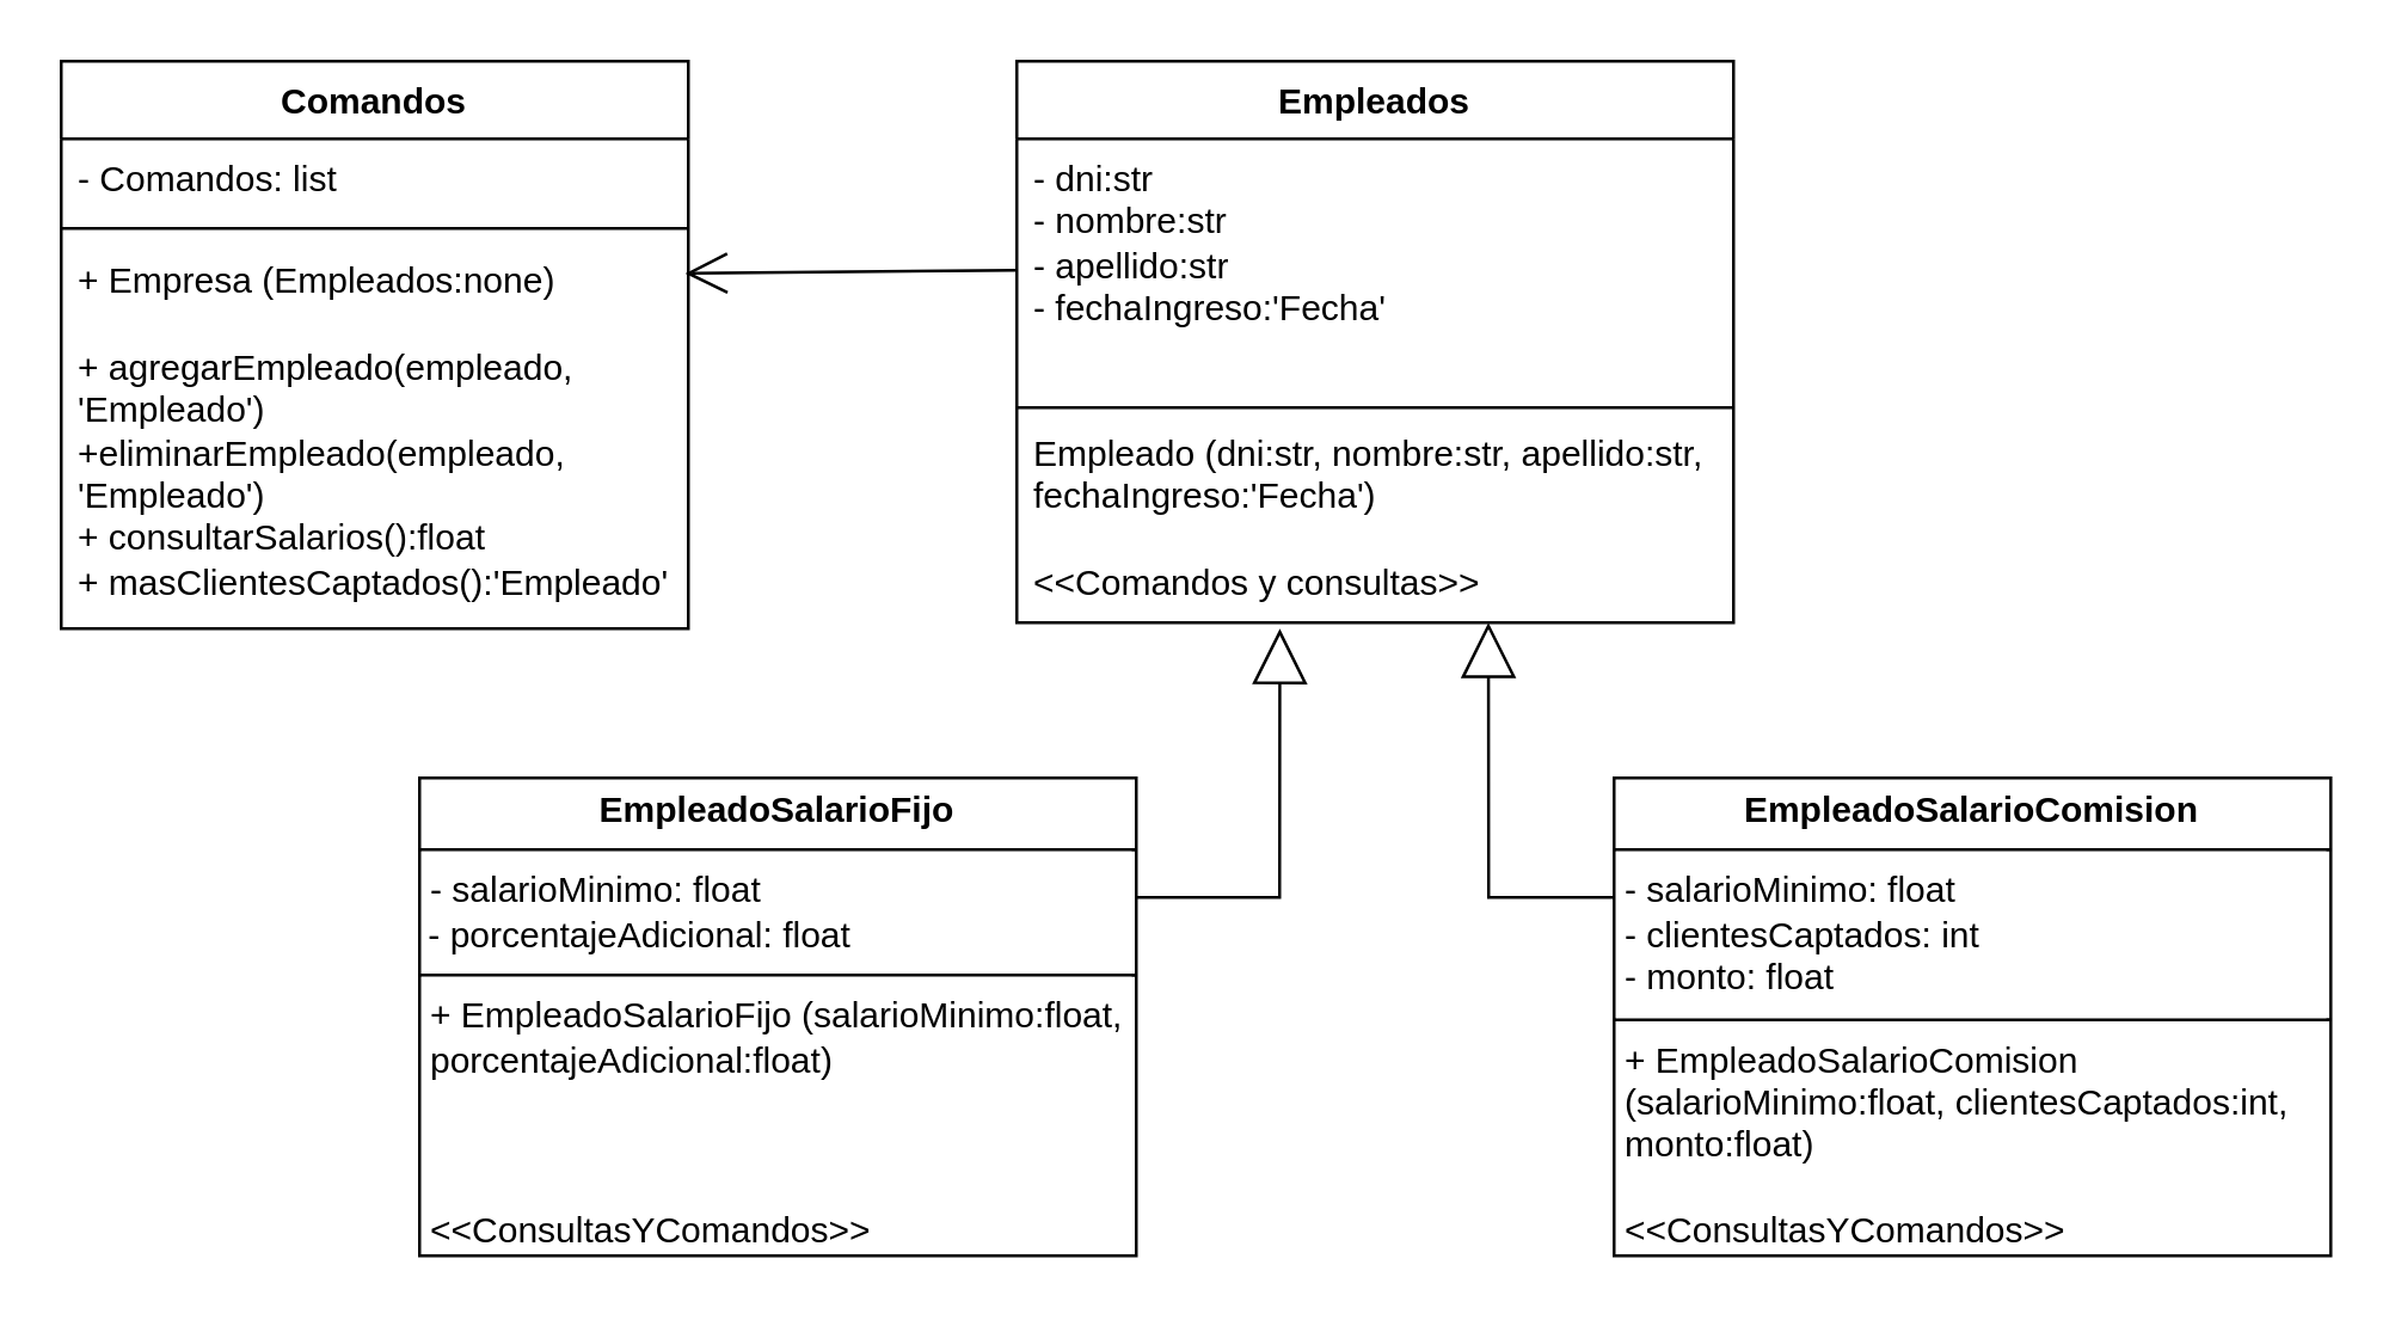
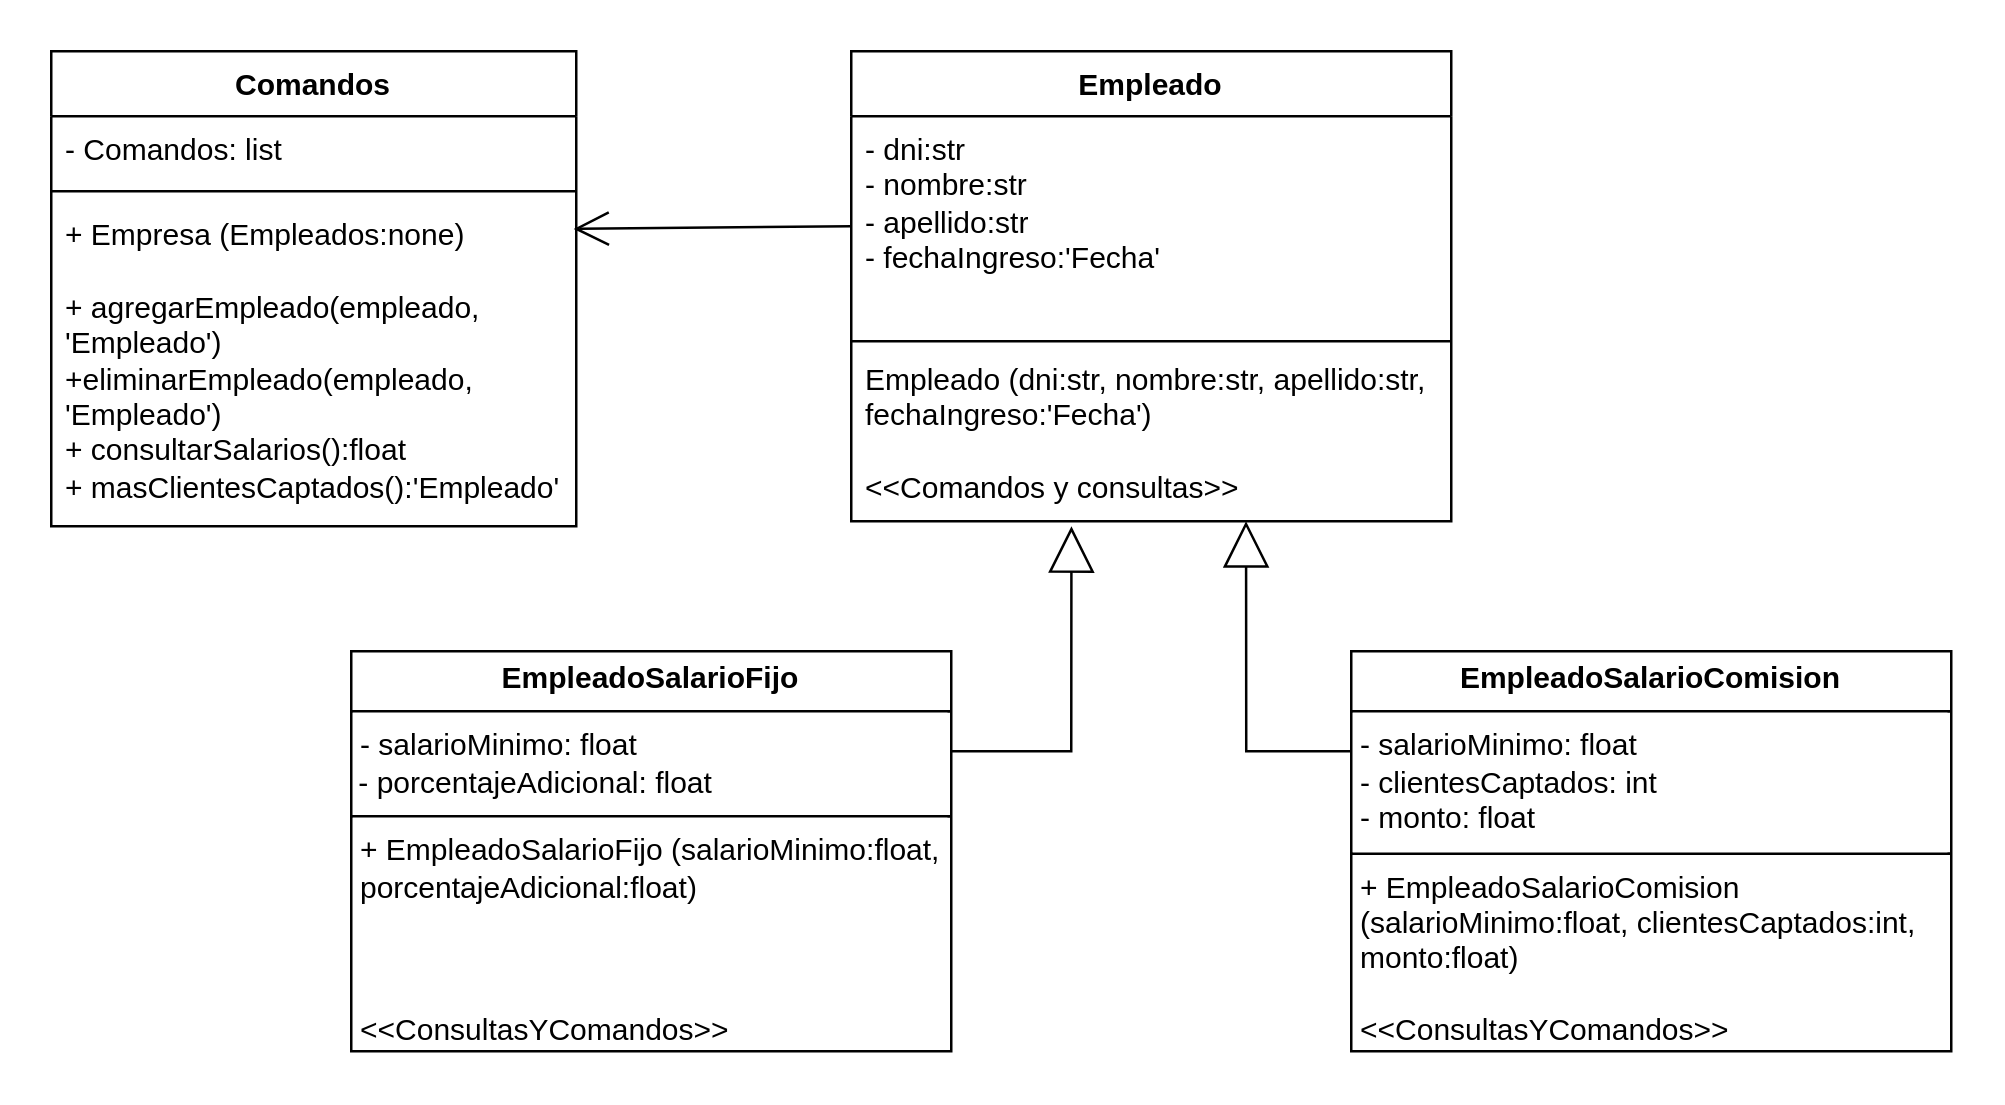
- <mxCell id="2" value="Empleados" style="swimlane;fontStyle=1;align=center;verticalAlign=top;childLayout=stackLayout;horizontal=1;startSize=26;horizontalStack=0;resizeParent=1;resizeParentMax=0;resizeLast=0;collapsible=1;marginBottom=0;whiteSpace=wrap;html=1;" vertex="1" parent="1"><mxGeometry x="340" y="20" width="240" height="188" as="geometry" /></mxCell>
+ <mxCell id="2" value="Empleado" style="swimlane;fontStyle=1;align=center;verticalAlign=top;childLayout=stackLayout;horizontal=1;startSize=26;horizontalStack=0;resizeParent=1;resizeParentMax=0;resizeLast=0;collapsible=1;marginBottom=0;whiteSpace=wrap;html=1;" vertex="1" parent="1"><mxGeometry x="340" y="20" width="240" height="188" as="geometry" /></mxCell>
